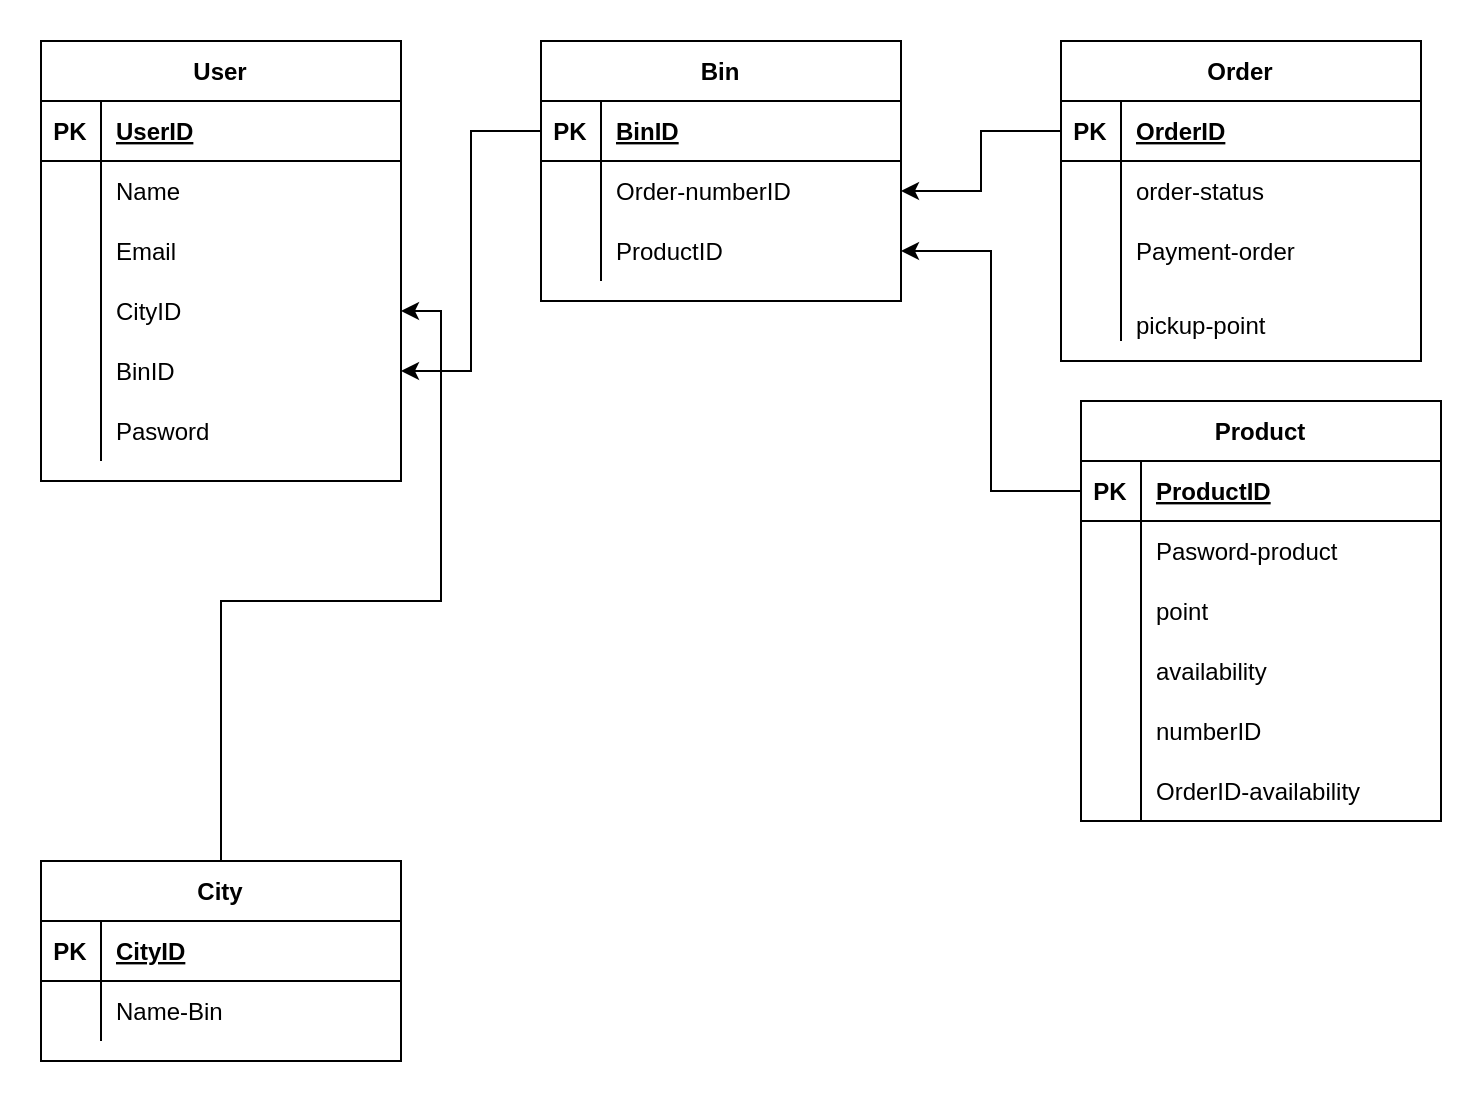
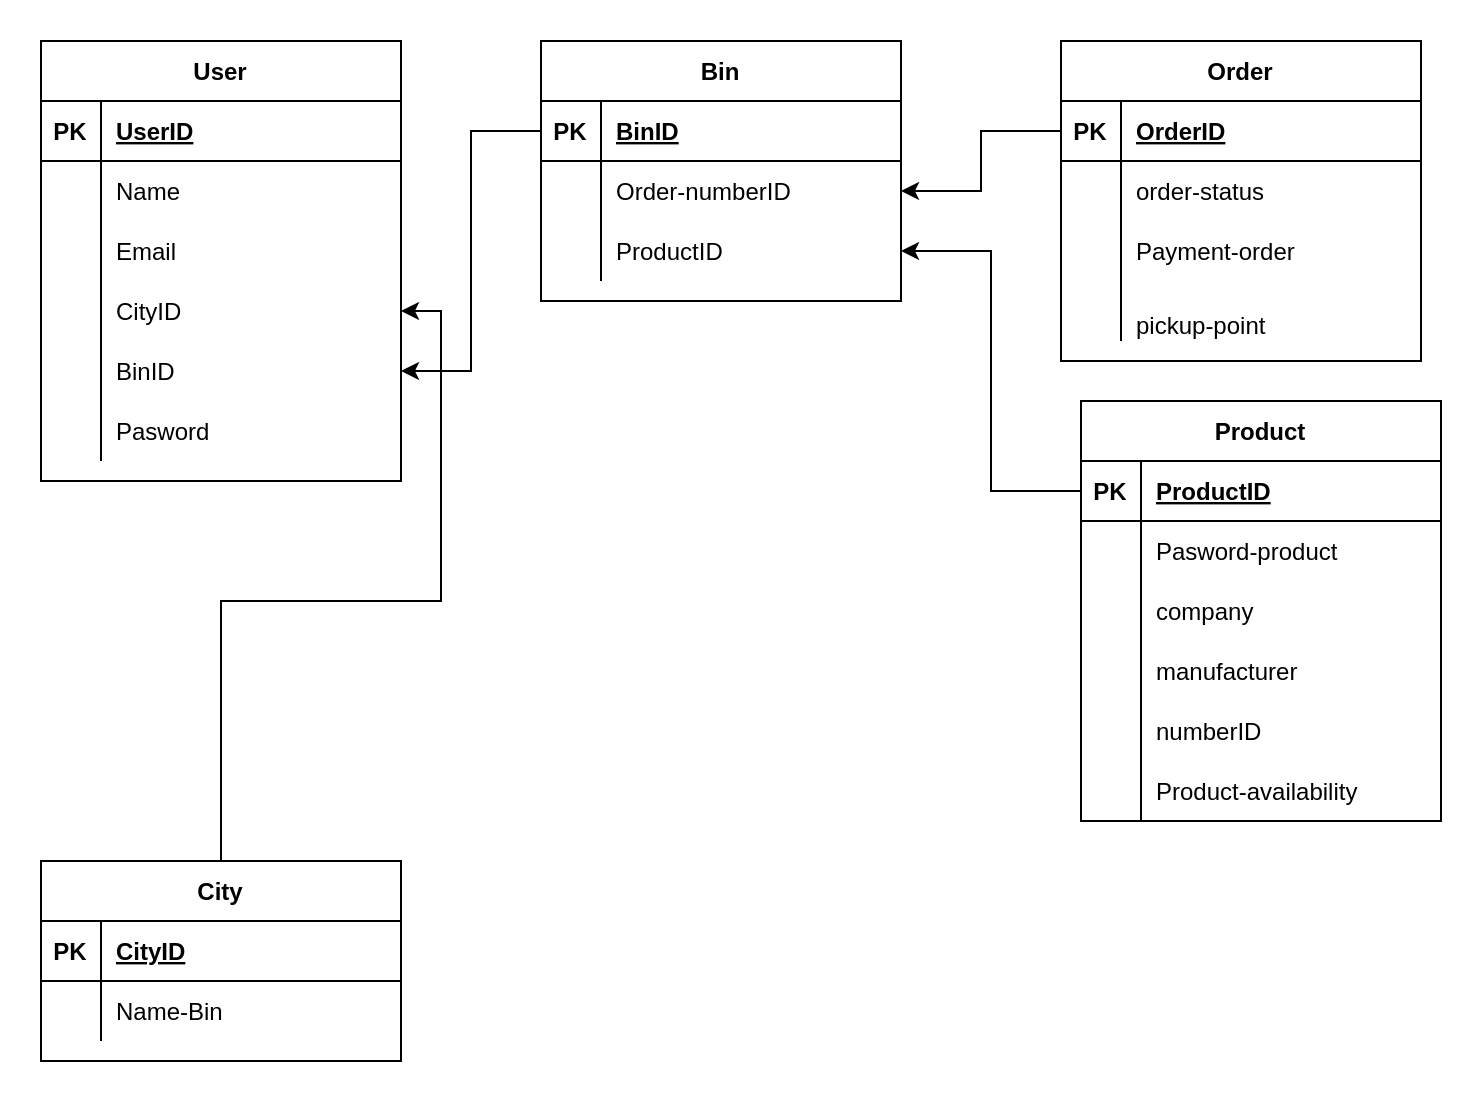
- <mxCell id="41" value="point" style="shape=partialRectangle;connectable=0;fillColor=none;top=0;left=0;bottom=0;right=0;align=left;spacingLeft=6;overflow=hidden;" parent="39" vertex="1"><mxGeometry x="30" width="150" height="30" as="geometry"><mxRectangle width="150" height="30" as="alternateBounds" /></mxGeometry></mxCell>
+ <mxCell id="41" value="company" style="shape=partialRectangle;connectable=0;fillColor=none;top=0;left=0;bottom=0;right=0;align=left;spacingLeft=6;overflow=hidden;" parent="39" vertex="1"><mxGeometry x="30" width="150" height="30" as="geometry"><mxRectangle width="150" height="30" as="alternateBounds" /></mxGeometry></mxCell>
- <mxCell id="44" value="availability" style="shape=partialRectangle;connectable=0;fillColor=none;top=0;left=0;bottom=0;right=0;align=left;spacingLeft=6;overflow=hidden;" parent="42" vertex="1"><mxGeometry x="30" width="150" height="30" as="geometry"><mxRectangle width="150" height="30" as="alternateBounds" /></mxGeometry></mxCell>
+ <mxCell id="44" value="manufacturer" style="shape=partialRectangle;connectable=0;fillColor=none;top=0;left=0;bottom=0;right=0;align=left;spacingLeft=6;overflow=hidden;" parent="42" vertex="1"><mxGeometry x="30" width="150" height="30" as="geometry"><mxRectangle width="150" height="30" as="alternateBounds" /></mxGeometry></mxCell>
- <mxCell id="50" value="OrderID-availability" style="shape=partialRectangle;connectable=0;fillColor=none;top=0;left=0;bottom=0;right=0;align=left;spacingLeft=6;overflow=hidden;" parent="48" vertex="1"><mxGeometry x="30" width="150" height="30" as="geometry"><mxRectangle width="150" height="30" as="alternateBounds" /></mxGeometry></mxCell>
+ <mxCell id="50" value="Product-availability" style="shape=partialRectangle;connectable=0;fillColor=none;top=0;left=0;bottom=0;right=0;align=left;spacingLeft=6;overflow=hidden;" parent="48" vertex="1"><mxGeometry x="30" width="150" height="30" as="geometry"><mxRectangle width="150" height="30" as="alternateBounds" /></mxGeometry></mxCell>
